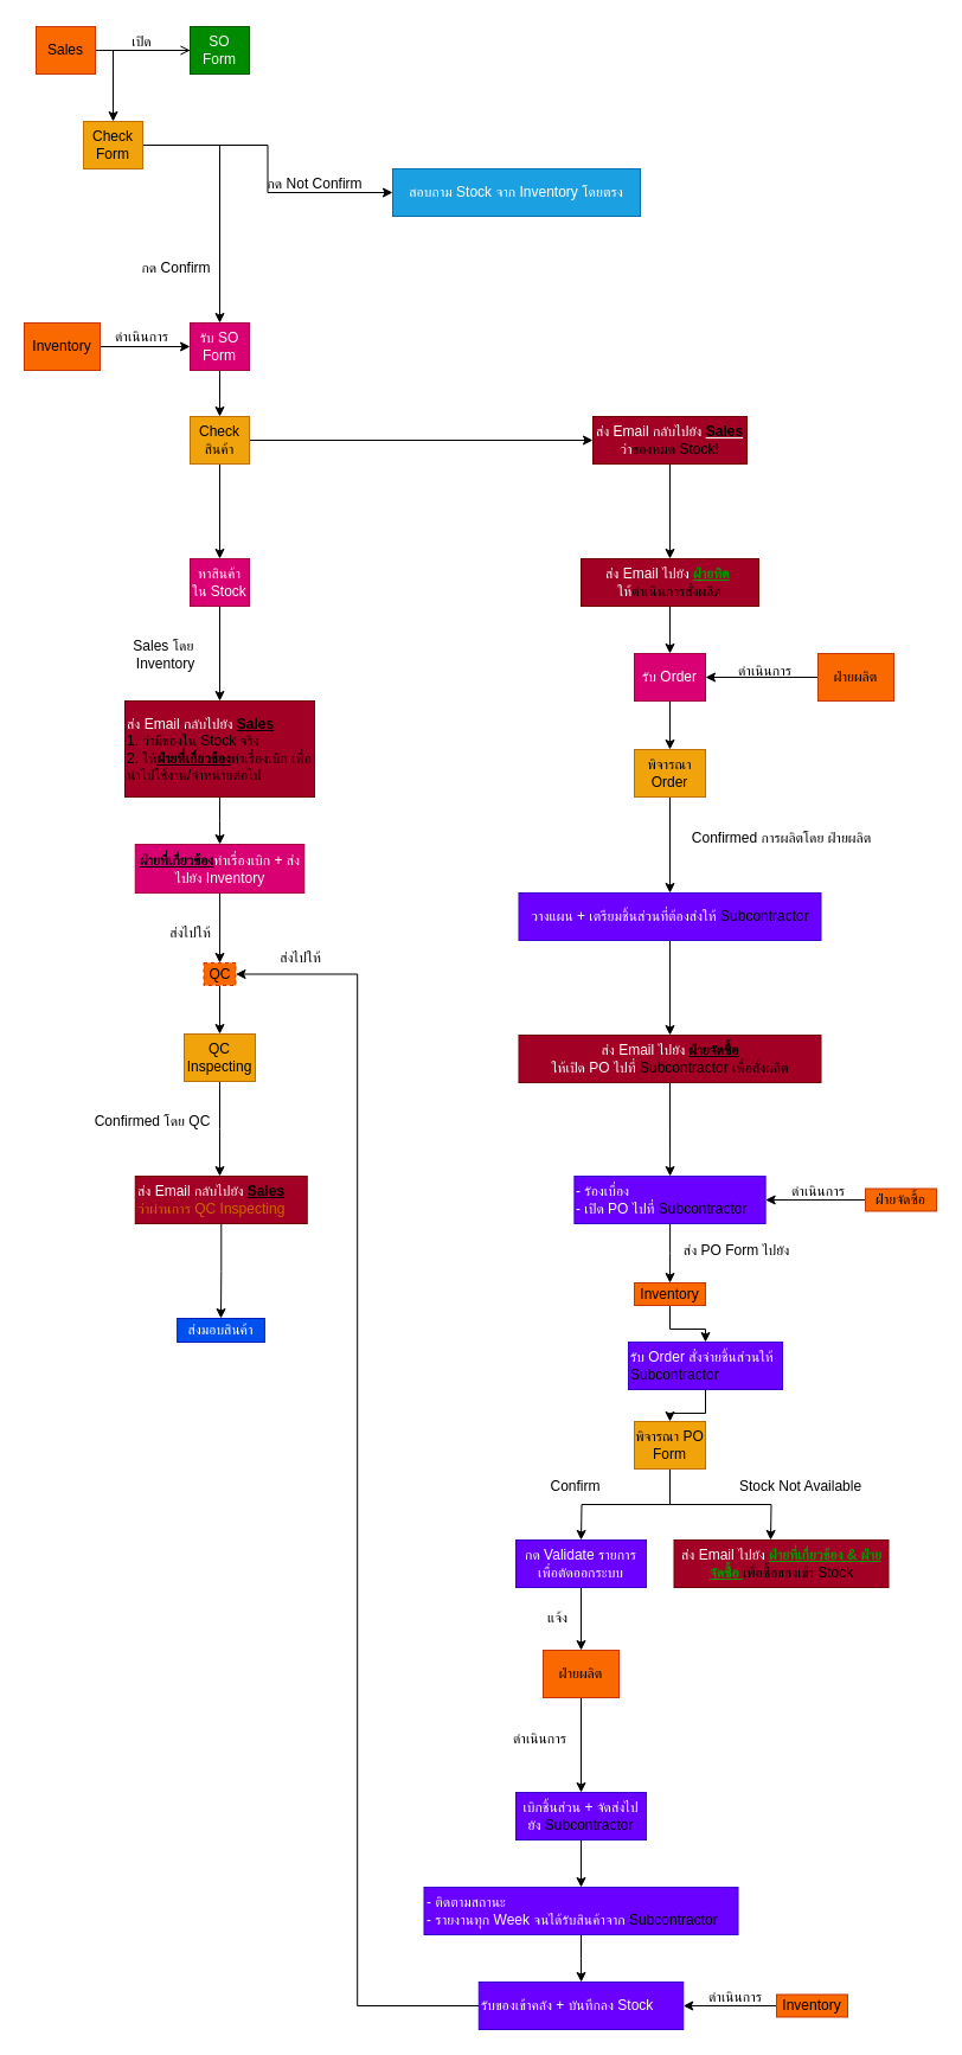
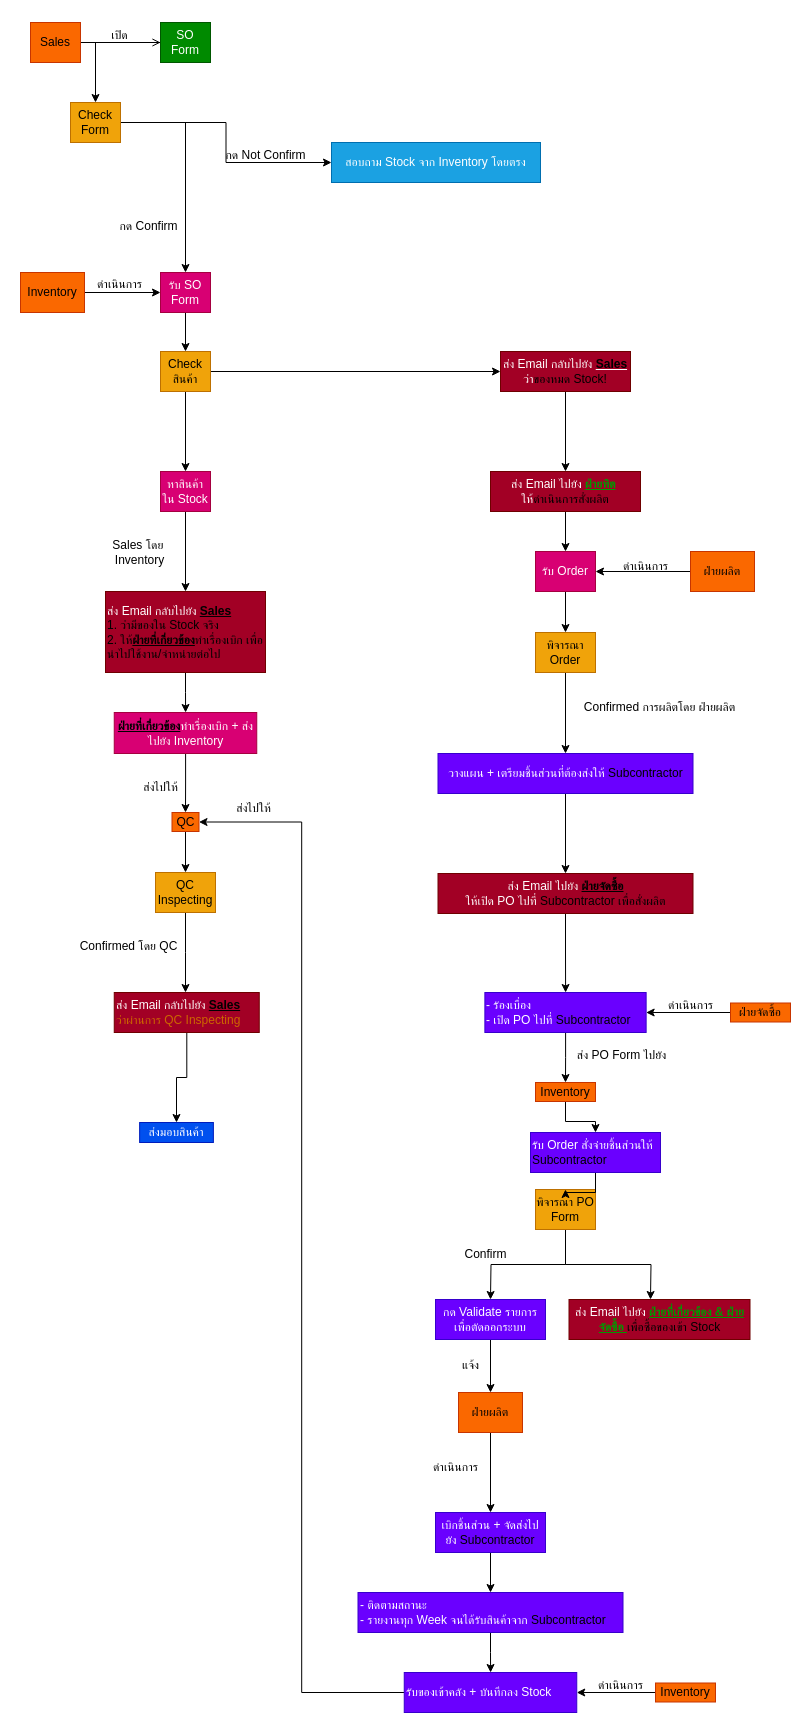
- <mxCell id="31" value="QC" style="rounded=0;whiteSpace=wrap;html=1;fillColor=#fa6800;fontColor=#000000;strokeColor=#C73500;dashed=1;" vertex="1" parent="1"><mxGeometry x="171.5" y="812" width="27" height="19" as="geometry" /></mxCell>
+ <mxCell id="31" value="QC" style="rounded=0;whiteSpace=wrap;html=1;fillColor=#fa6800;fontColor=#000000;strokeColor=#C73500;" vertex="1" parent="1"><mxGeometry x="171.5" y="812" width="27" height="19" as="geometry" /></mxCell>
- <mxCell id="38" value="ส่งมอบสินค้า" style="whiteSpace=wrap;html=1;align=center;fillColor=#0050ef;strokeColor=#001DBC;fontColor=#ffffff;rounded=0;" vertex="1" parent="1"><mxGeometry x="149.13" y="1112" width="73.75" height="20" as="geometry" /></mxCell>
+ <mxCell id="38" value="ส่งมอบสินค้า" style="whiteSpace=wrap;html=1;align=center;fillColor=#0050ef;strokeColor=#001DBC;fontColor=#ffffff;rounded=0;" vertex="1" parent="1"><mxGeometry x="139.13" y="1122" width="73.75" height="20" as="geometry" /></mxCell>
- <mxCell id="63" value="พิจารณา PO Form" style="rounded=0;whiteSpace=wrap;html=1;fillColor=#f0a30a;strokeColor=#BD7000;fontColor=#000000;" vertex="1" parent="1"><mxGeometry x="535.01" y="1199" width="60" height="40" as="geometry" /></mxCell>
+ <mxCell id="63" value="พิจารณา PO Form" style="rounded=0;whiteSpace=wrap;html=1;fillColor=#f0a30a;strokeColor=#BD7000;fontColor=#000000;" vertex="1" parent="1"><mxGeometry x="535.01" y="1189" width="60" height="40" as="geometry" /></mxCell>
- <mxCell id="65" value="Stock Not Available" style="text;html=1;align=center;verticalAlign=middle;resizable=0;points=[];autosize=1;strokeColor=none;fillColor=none;fontColor=light-dark(#000000,#FF3333);" vertex="1" parent="1"><mxGeometry x="610" y="1239" width="130" height="30" as="geometry" /></mxCell>
